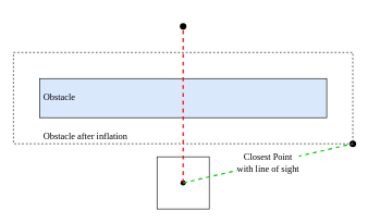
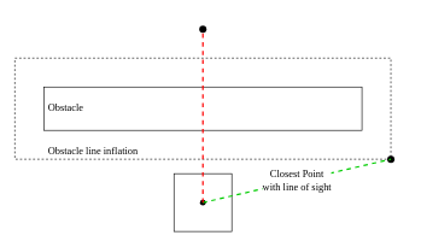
- <mxCell id="3" value="Obstacle" style="rounded=0;whiteSpace=wrap;html=1;fontFamily=Comptuer Modern;fontSource=http%3A%2F%2Fmirrors.ctan.org%2Ffonts%2Fcm-unicode%2Ffonts%2Fotf%2Fcmunbxo.otf;fontSize=14;align=left;spacingLeft=4;fillColor=#dae8fc;" vertex="1" parent="1"><mxGeometry x="60" y="120" width="440" height="60" as="geometry" /></mxCell>
+ <mxCell id="3" value="Obstacle" style="rounded=0;whiteSpace=wrap;html=1;fontFamily=Comptuer Modern;fontSource=http%3A%2F%2Fmirrors.ctan.org%2Ffonts%2Fcm-unicode%2Ffonts%2Fotf%2Fcmunbxo.otf;fontSize=14;align=left;spacingLeft=4;" vertex="1" parent="1"><mxGeometry x="60" y="120" width="440" height="60" as="geometry" /></mxCell>
- <mxCell id="2" value="Obstacle after inflation" style="rounded=0;whiteSpace=wrap;html=1;fontFamily=Comptuer Modern;fontSource=http%3A%2F%2Fmirrors.ctan.org%2Ffonts%2Fcm-unicode%2Ffonts%2Fotf%2Fcmunbxo.otf;fontSize=14;align=left;spacingLeft=44;fillColor=none;dashed=1;verticalAlign=bottom;" vertex="1" parent="1"><mxGeometry x="20" y="80" width="520" height="140" as="geometry" /></mxCell>
+ <mxCell id="2" value="Obstacle line inflation" style="rounded=0;whiteSpace=wrap;html=1;fontFamily=Comptuer Modern;fontSource=http%3A%2F%2Fmirrors.ctan.org%2Ffonts%2Fcm-unicode%2Ffonts%2Fotf%2Fcmunbxo.otf;fontSize=14;align=left;spacingLeft=44;fillColor=none;dashed=1;verticalAlign=bottom;" vertex="1" parent="1"><mxGeometry x="20" y="80" width="520" height="140" as="geometry" /></mxCell>
